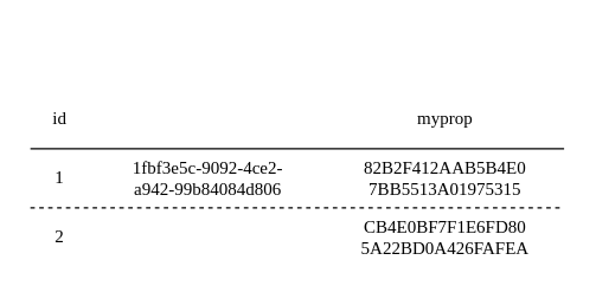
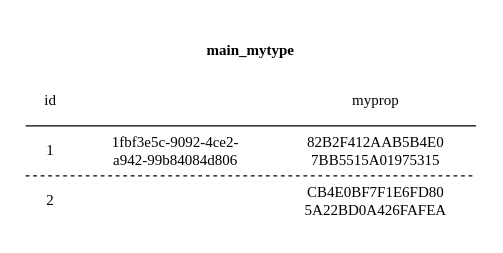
+ <mxCell id="9" value="main_mytype" style="rounded=0;whiteSpace=wrap;html=1;fontFamily=Lucida Console;fillColor=none;strokeColor=none;align=center;fontStyle=1" parent="1" vertex="1"><mxGeometry width="360" height="40" as="geometry" x="20" y="20" /></mxCell>
- <mxCell id="10" value="82B2F412AAB5B4E0&lt;br&gt;7BB5513A01975315" style="rounded=0;whiteSpace=wrap;html=1;fontFamily=Lucida Console;fillColor=none;strokeColor=none;" parent="1" vertex="1"><mxGeometry x="220" y="100" width="160" height="40" as="geometry" /></mxCell>
+ <mxCell id="10" value="82B2F412AAB5B4E0&lt;br&gt;7BB5515A01975315" style="rounded=0;whiteSpace=wrap;html=1;fontFamily=Lucida Console;fillColor=none;strokeColor=none;" parent="1" vertex="1"><mxGeometry x="220" y="100" width="160" height="40" as="geometry" /></mxCell>
